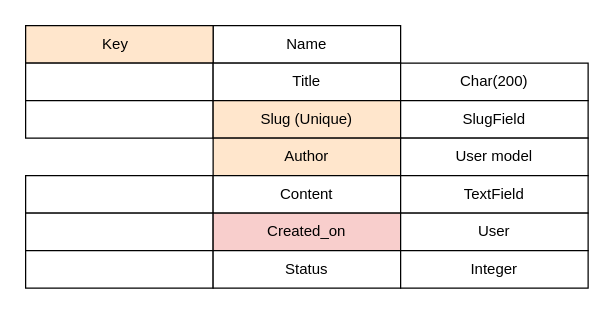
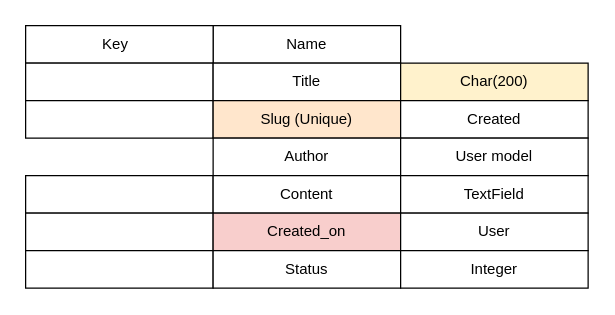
- <mxCell id="3" value="Key&lt;span style=&quot;white-space: pre;&quot;&gt;&#09;&lt;/span&gt;" style="rounded=0;whiteSpace=wrap;html=1;fillColor=#ffe6cc;" vertex="1" parent="1"><mxGeometry x="20" y="20" width="150" height="30" as="geometry" /></mxCell>
+ <mxCell id="3" value="Key&lt;span style=&quot;white-space: pre;&quot;&gt;&#09;&lt;/span&gt;" style="rounded=0;whiteSpace=wrap;html=1;" vertex="1" parent="1"><mxGeometry x="20" y="20" width="150" height="30" as="geometry" /></mxCell>
- <mxCell id="6" value="Char(200)" style="rounded=0;whiteSpace=wrap;html=1;" vertex="1" parent="1"><mxGeometry x="320" y="50" width="150" height="30" as="geometry" /></mxCell>
+ <mxCell id="6" value="Char(200)" style="rounded=0;whiteSpace=wrap;html=1;fillColor=#fff2cc;" vertex="1" parent="1"><mxGeometry x="320" y="50" width="150" height="30" as="geometry" /></mxCell>
- <mxCell id="9" value="SlugField" style="rounded=0;whiteSpace=wrap;html=1;" vertex="1" parent="1"><mxGeometry x="320" y="80" width="150" height="30" as="geometry" /></mxCell>
+ <mxCell id="9" value="Created" style="rounded=0;whiteSpace=wrap;html=1;" vertex="1" parent="1"><mxGeometry x="320" y="80" width="150" height="30" as="geometry" /></mxCell>
- <mxCell id="10" value="Author" style="rounded=0;whiteSpace=wrap;html=1;fillColor=#ffe6cc;" vertex="1" parent="1"><mxGeometry x="170" y="110" width="150" height="30" as="geometry" /></mxCell>
+ <mxCell id="10" value="Author" style="rounded=0;whiteSpace=wrap;html=1;" vertex="1" parent="1"><mxGeometry x="170" y="110" width="150" height="30" as="geometry" /></mxCell>
